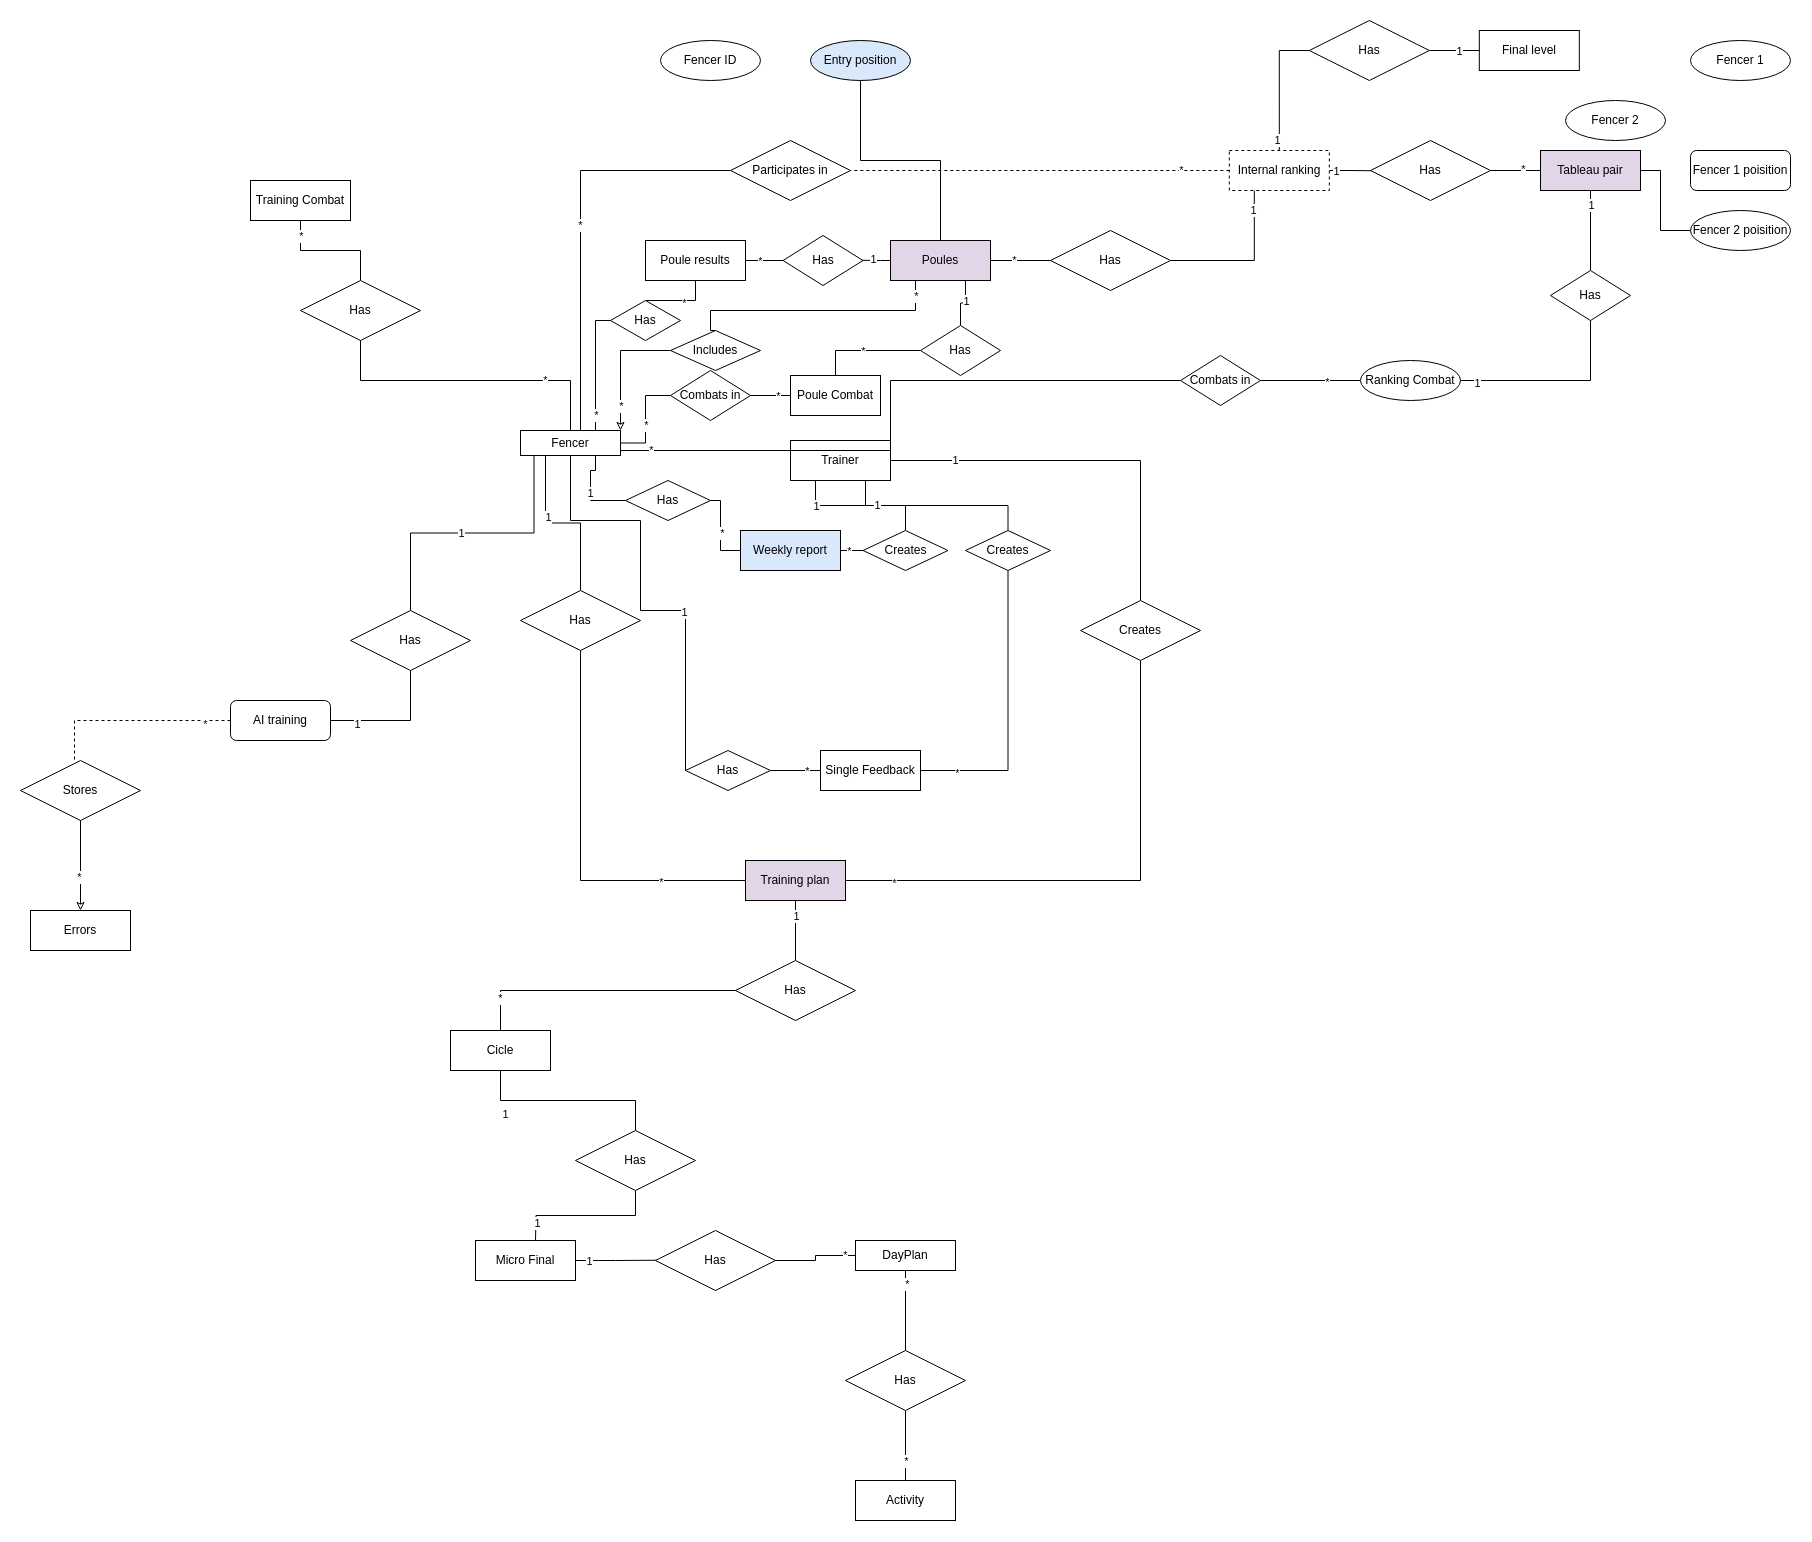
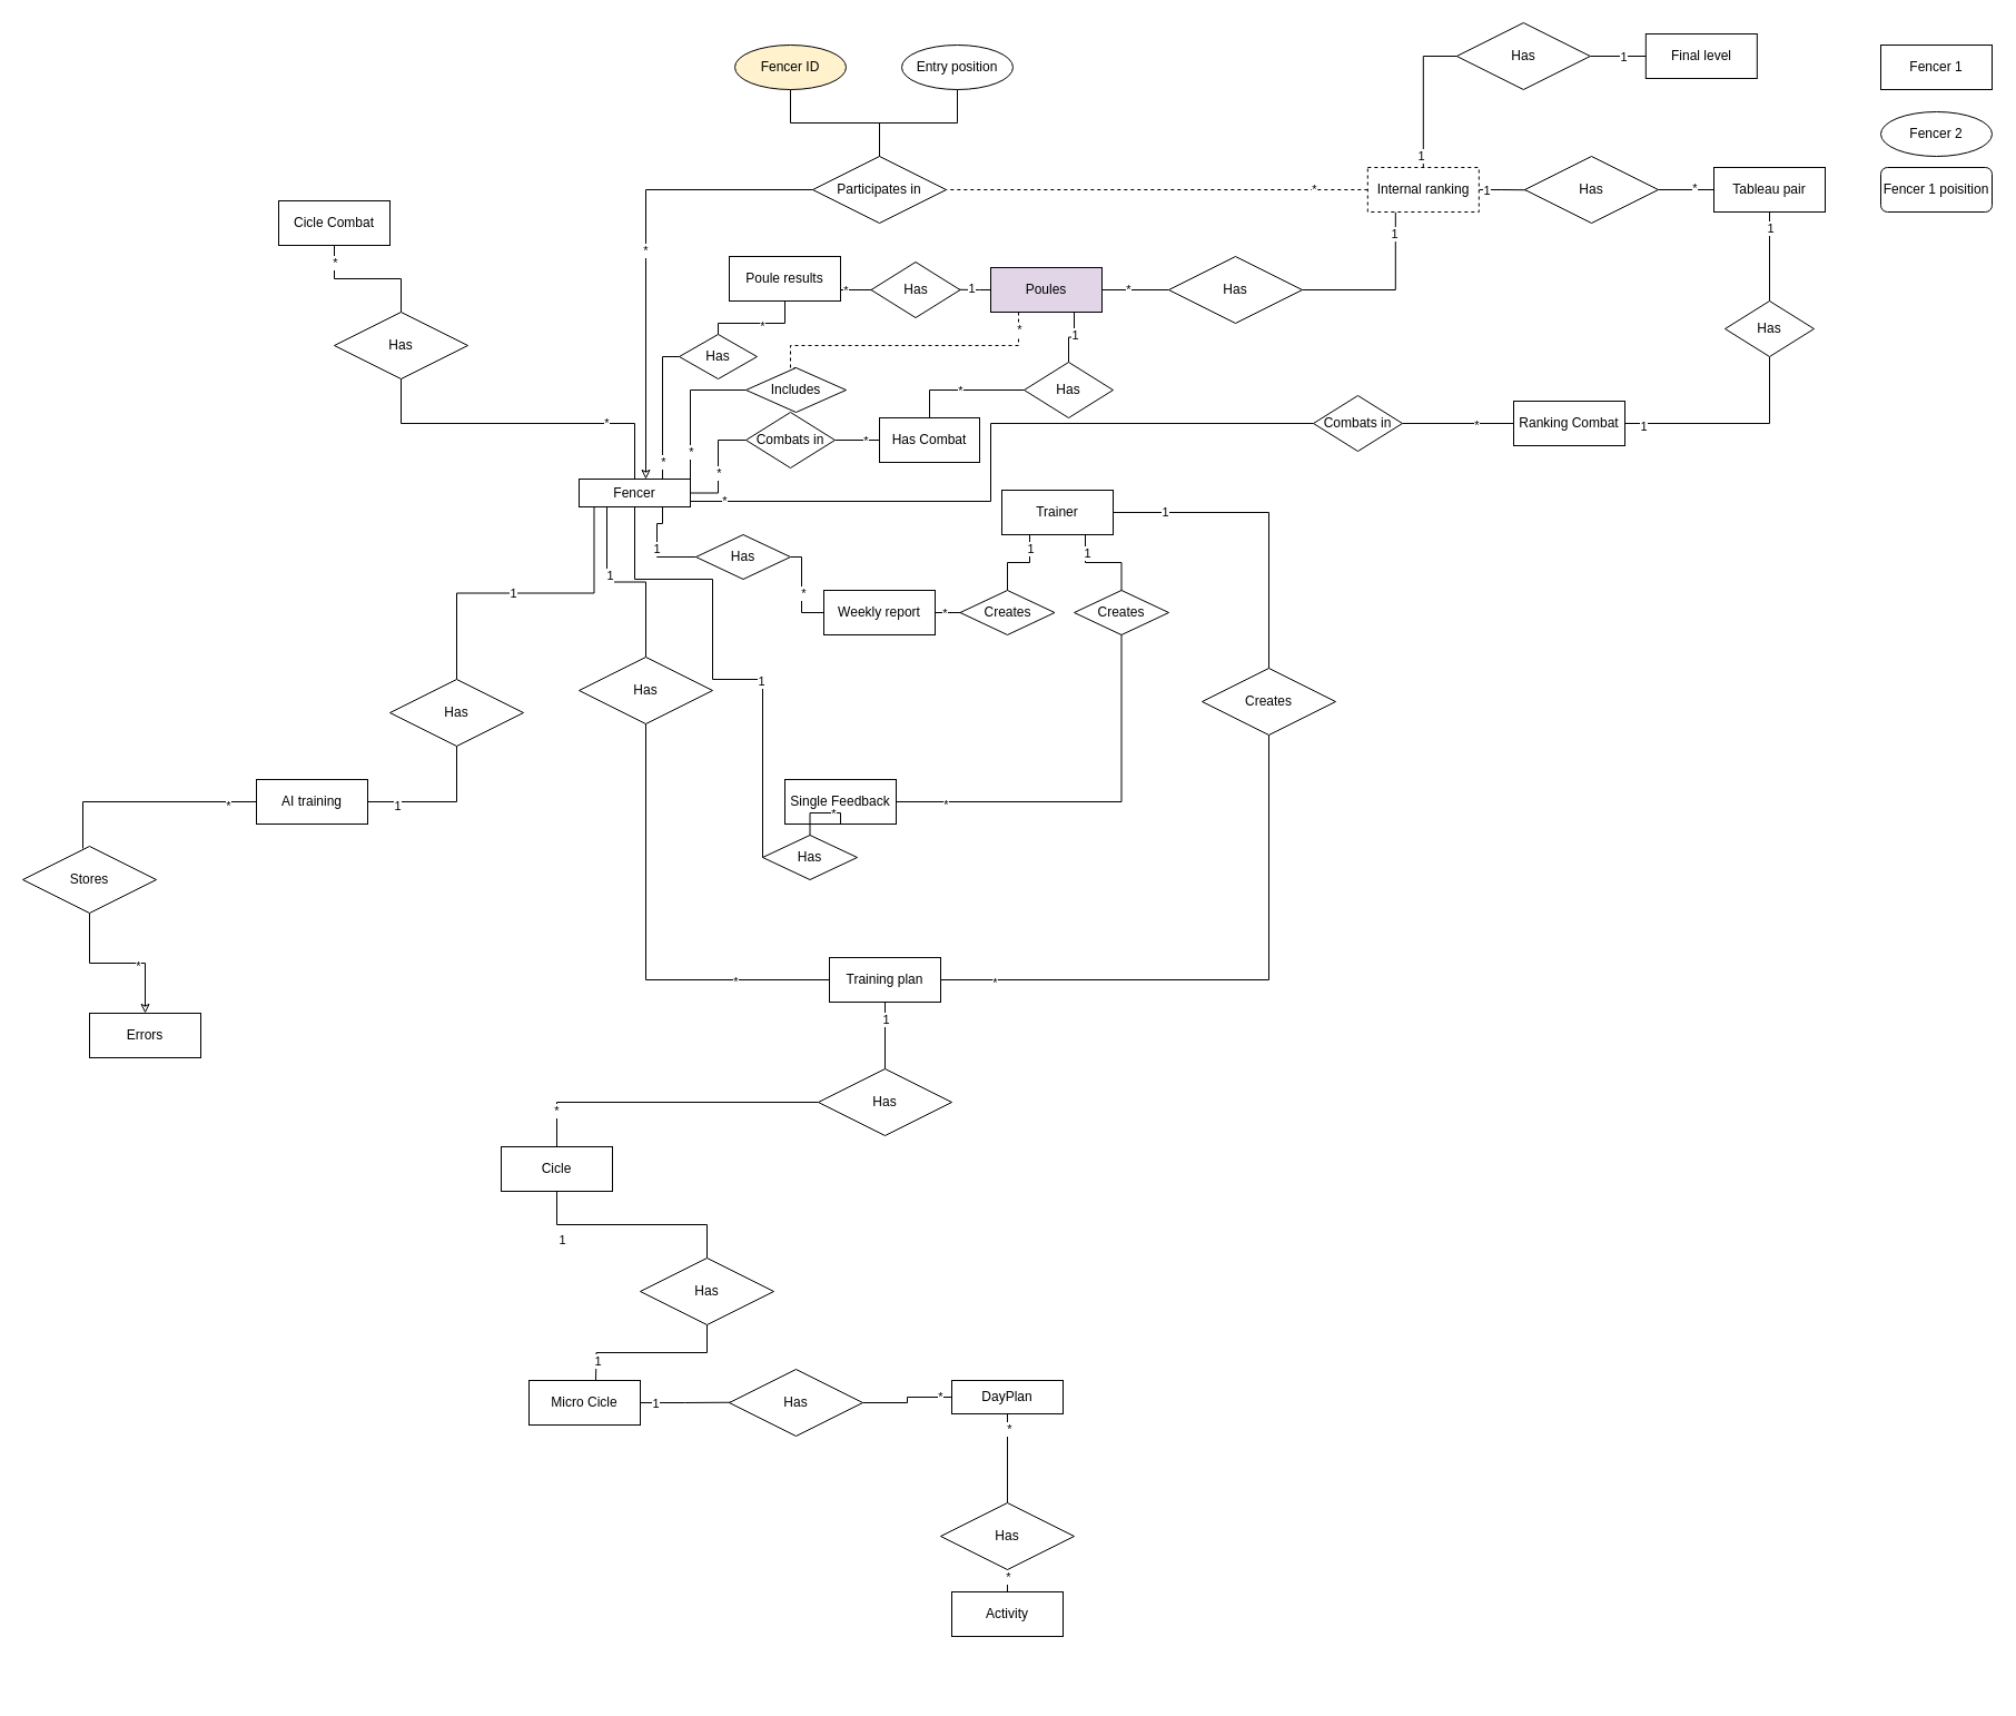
- <mxCell id="144" value="Fencer ID" style="ellipse;whiteSpace=wrap;html=1;align=center;" vertex="1" parent="1"><mxGeometry x="660" y="40" width="100" height="40" as="geometry" /></mxCell>
+ <mxCell id="144" value="Fencer ID" style="ellipse;whiteSpace=wrap;html=1;align=center;fillColor=#fff2cc;" vertex="1" parent="1"><mxGeometry x="660" y="40" width="100" height="40" as="geometry" /></mxCell>
- <mxCell id="146" value="Entry position" style="ellipse;whiteSpace=wrap;html=1;align=center;fillColor=#dae8fc;" vertex="1" parent="1"><mxGeometry x="810" y="40" width="100" height="40" as="geometry" /></mxCell>
+ <mxCell id="146" value="Entry position" style="ellipse;whiteSpace=wrap;html=1;align=center;" vertex="1" parent="1"><mxGeometry x="810" y="40" width="100" height="40" as="geometry" /></mxCell>
- <mxCell id="130" value="Fencer 1" style="ellipse;whiteSpace=wrap;html=1;align=center;" vertex="1" parent="1"><mxGeometry x="1690" y="40" width="100" height="40" as="geometry" /></mxCell>
+ <mxCell id="130" value="Fencer 1" style="whiteSpace=wrap;html=1;align=center;rounded=0;" vertex="1" parent="1"><mxGeometry x="1690" y="40" width="100" height="40" as="geometry" /></mxCell>
+ <mxCell id="143" style="edgeStyle=orthogonalEdgeStyle;rounded=0;orthogonalLoop=1;jettySize=auto;html=1;exitX=0.5;exitY=1;exitDx=0;exitDy=0;entryX=0.5;entryY=0;entryDx=0;entryDy=0;endArrow=none;endFill=0;" edge="1" parent="1" source="144" target="63"><mxGeometry relative="1" as="geometry" /></mxCell>
- <mxCell id="131" value="Fencer 2" style="ellipse;whiteSpace=wrap;html=1;align=center;" vertex="1" parent="1"><mxGeometry x="1565" y="100" width="100" height="40" as="geometry" /></mxCell>
+ <mxCell id="131" value="Fencer 2" style="ellipse;whiteSpace=wrap;html=1;align=center;" vertex="1" parent="1"><mxGeometry x="1690" y="100" width="100" height="40" as="geometry" /></mxCell>
- <mxCell id="145" style="edgeStyle=orthogonalEdgeStyle;rounded=0;orthogonalLoop=1;jettySize=auto;html=1;exitX=0.5;exitY=1;exitDx=0;exitDy=0;endArrow=none;endFill=0;" edge="1" parent="1" source="146" target="103"><mxGeometry relative="1" as="geometry" /></mxCell>
+ <mxCell id="145" style="edgeStyle=orthogonalEdgeStyle;rounded=0;orthogonalLoop=1;jettySize=auto;html=1;exitX=0.5;exitY=1;exitDx=0;exitDy=0;entryX=0.5;entryY=0;entryDx=0;entryDy=0;endArrow=none;endFill=0;" edge="1" parent="1" source="146" target="63"><mxGeometry relative="1" as="geometry" /></mxCell>
- <mxCell id="129" value="Tableau pair" style="whiteSpace=wrap;html=1;align=center;fillColor=#e1d5e7;" vertex="1" parent="1"><mxGeometry x="1540" y="150" width="100" height="40" as="geometry" /></mxCell>
+ <mxCell id="129" value="Tableau pair" style="whiteSpace=wrap;html=1;align=center;" vertex="1" parent="1"><mxGeometry x="1540" y="150" width="100" height="40" as="geometry" /></mxCell>
- <mxCell id="50" value="Training Combat" style="whiteSpace=wrap;html=1;align=center;" vertex="1" parent="1"><mxGeometry x="250" y="180" width="100" height="40" as="geometry" /></mxCell>
+ <mxCell id="50" value="Cicle Combat" style="whiteSpace=wrap;html=1;align=center;" vertex="1" parent="1"><mxGeometry x="250" y="180" width="100" height="40" as="geometry" /></mxCell>
- <mxCell id="128" style="edgeStyle=orthogonalEdgeStyle;rounded=0;orthogonalLoop=1;jettySize=auto;html=1;exitX=1;exitY=0.5;exitDx=0;exitDy=0;entryX=0;entryY=0.5;entryDx=0;entryDy=0;endArrow=none;endFill=0;" edge="1" parent="1" source="129" target="142"><mxGeometry relative="1" as="geometry"><Array as="points"><mxPoint x="1660" y="170" /><mxPoint x="1660" y="230" /></Array></mxGeometry></mxCell>
- <mxCell id="142" value="Fencer 2 poisition" style="ellipse;whiteSpace=wrap;html=1;align=center;" vertex="1" parent="1"><mxGeometry x="1690" y="210" width="100" height="40" as="geometry" /></mxCell>
- <mxCell id="119" value="Poule results" style="whiteSpace=wrap;html=1;align=center;" vertex="1" parent="1"><mxGeometry x="645" y="240" width="100" height="40" as="geometry" /></mxCell>
+ <mxCell id="119" value="Poule results" style="whiteSpace=wrap;html=1;align=center;" vertex="1" parent="1"><mxGeometry x="655" y="230" width="100" height="40" as="geometry" /></mxCell>
- <mxCell id="97" style="edgeStyle=orthogonalEdgeStyle;rounded=0;orthogonalLoop=1;jettySize=auto;html=1;exitX=0.25;exitY=1;exitDx=0;exitDy=0;entryX=0.5;entryY=0;entryDx=0;entryDy=0;endArrow=none;endFill=0;" edge="1" parent="1" source="103" target="106"><mxGeometry relative="1" as="geometry"><Array as="points"><mxPoint x="915" y="310" /><mxPoint x="710" y="310" /></Array></mxGeometry></mxCell>
+ <mxCell id="97" style="edgeStyle=orthogonalEdgeStyle;rounded=0;orthogonalLoop=1;jettySize=auto;html=1;exitX=0.25;exitY=1;exitDx=0;exitDy=0;entryX=0.5;entryY=0;entryDx=0;entryDy=0;endArrow=none;endFill=0;dashed=1;" edge="1" parent="1" source="103" target="106"><mxGeometry relative="1" as="geometry"><Array as="points"><mxPoint x="915" y="310" /><mxPoint x="710" y="310" /></Array></mxGeometry></mxCell>
- <mxCell id="137" value="Ranking Combat" style="ellipse;whiteSpace=wrap;html=1;align=center;" vertex="1" parent="1"><mxGeometry x="1360" width="100" height="40" as="geometry" y="360" /></mxCell>
+ <mxCell id="137" value="Ranking Combat" style="whiteSpace=wrap;html=1;align=center;" vertex="1" parent="1"><mxGeometry x="1360" width="100" height="40" as="geometry" y="360" /></mxCell>
- <mxCell id="107" value="Poule Combat" style="whiteSpace=wrap;html=1;align=center;" vertex="1" parent="1"><mxGeometry x="790" y="375" width="90" height="40" as="geometry" /></mxCell>
+ <mxCell id="107" value="Has Combat" style="whiteSpace=wrap;html=1;align=center;" vertex="1" parent="1"><mxGeometry x="790" y="375" width="90" height="40" as="geometry" /></mxCell>
- <mxCell id="104" style="edgeStyle=orthogonalEdgeStyle;rounded=0;orthogonalLoop=1;jettySize=auto;html=1;exitX=0;exitY=0.5;exitDx=0;exitDy=0;entryX=1;entryY=0;entryDx=0;entryDy=0;endArrow=classic;endFill=0;" edge="1" parent="1" source="106" target="9"><mxGeometry relative="1" as="geometry" /></mxCell>
+ <mxCell id="104" style="edgeStyle=orthogonalEdgeStyle;rounded=0;orthogonalLoop=1;jettySize=auto;html=1;exitX=0;exitY=0.5;exitDx=0;exitDy=0;entryX=1;entryY=0;entryDx=0;entryDy=0;endArrow=none;endFill=0;" edge="1" parent="1" source="106" target="9"><mxGeometry relative="1" as="geometry" /></mxCell>
- <mxCell id="62" value="*" style="edgeStyle=orthogonalEdgeStyle;rounded=0;orthogonalLoop=1;jettySize=auto;html=1;exitX=0;exitY=0.5;exitDx=0;exitDy=0;entryX=0.6;entryY=0;entryDx=0;entryDy=0;endArrow=none;endFill=0;entryPerimeter=0;" edge="1" parent="1" source="63" target="9"><mxGeometry relative="1" as="geometry"><Array as="points"><mxPoint x="580" y="170" /></Array></mxGeometry></mxCell>
+ <mxCell id="62" value="*" style="edgeStyle=orthogonalEdgeStyle;rounded=0;orthogonalLoop=1;jettySize=auto;html=1;exitX=0;exitY=0.5;exitDx=0;exitDy=0;entryX=0.6;entryY=0;entryDx=0;entryDy=0;endArrow=classic;endFill=0;entryPerimeter=0;" edge="1" parent="1" source="63" target="9"><mxGeometry relative="1" as="geometry"><Array as="points"><mxPoint x="580" y="170" /></Array></mxGeometry></mxCell>
- <mxCell id="16" value="Trainer" style="whiteSpace=wrap;html=1;align=center;" vertex="1" parent="1"><mxGeometry x="790" y="440" width="100" height="40" as="geometry" /></mxCell>
+ <mxCell id="16" value="Trainer" style="whiteSpace=wrap;html=1;align=center;" vertex="1" parent="1"><mxGeometry x="900" y="440" width="100" height="40" as="geometry" /></mxCell>
- <mxCell id="80" value="Weekly report" style="whiteSpace=wrap;html=1;align=center;fillColor=#dae8fc;" vertex="1" parent="1"><mxGeometry x="740" y="530" width="100" height="40" as="geometry" /></mxCell>
+ <mxCell id="80" value="Weekly report" style="whiteSpace=wrap;html=1;align=center;" vertex="1" parent="1"><mxGeometry x="740" y="530" width="100" height="40" as="geometry" /></mxCell>
- <mxCell id="71" style="edgeStyle=orthogonalEdgeStyle;rounded=0;orthogonalLoop=1;jettySize=auto;html=1;exitX=0;exitY=0.5;exitDx=0;exitDy=0;entryX=0.45;entryY=0.033;entryDx=0;entryDy=0;entryPerimeter=0;endArrow=none;endFill=0;dashed=1;" edge="1" parent="1" source="73" target="76"><mxGeometry relative="1" as="geometry" /></mxCell>
+ <mxCell id="71" style="edgeStyle=orthogonalEdgeStyle;rounded=0;orthogonalLoop=1;jettySize=auto;html=1;exitX=0;exitY=0.5;exitDx=0;exitDy=0;entryX=0.45;entryY=0.033;entryDx=0;entryDy=0;entryPerimeter=0;endArrow=none;endFill=0;" edge="1" parent="1" source="73" target="76"><mxGeometry relative="1" as="geometry" /></mxCell>
- <mxCell id="73" value="AI training" style="whiteSpace=wrap;html=1;align=center;rounded=1;" vertex="1" parent="1"><mxGeometry x="230" y="700" width="100" height="40" as="geometry" /></mxCell>
+ <mxCell id="73" value="AI training" style="whiteSpace=wrap;html=1;align=center;" vertex="1" parent="1"><mxGeometry x="230" y="700" width="100" height="40" as="geometry" /></mxCell>
- <mxCell id="88" value="Single Feedback" style="whiteSpace=wrap;html=1;align=center;" vertex="1" parent="1"><mxGeometry x="820" y="750" width="100" height="40" as="geometry" /></mxCell>
+ <mxCell id="88" value="Single Feedback" style="whiteSpace=wrap;html=1;align=center;" vertex="1" parent="1"><mxGeometry x="705" y="700" width="100" height="40" as="geometry" /></mxCell>
- <mxCell id="19" value="Training plan" style="whiteSpace=wrap;html=1;align=center;fillColor=#e1d5e7;" vertex="1" parent="1"><mxGeometry x="745" y="860" width="100" height="40" as="geometry" /></mxCell>
+ <mxCell id="19" value="Training plan" style="whiteSpace=wrap;html=1;align=center;" vertex="1" parent="1"><mxGeometry x="745" y="860" width="100" height="40" as="geometry" /></mxCell>
- <mxCell id="77" value="Errors" style="whiteSpace=wrap;html=1;align=center;" vertex="1" parent="1"><mxGeometry x="30" y="910" width="100" height="40" as="geometry" /></mxCell>
+ <mxCell id="77" value="Errors" style="whiteSpace=wrap;html=1;align=center;" vertex="1" parent="1"><mxGeometry x="80" y="910" width="100" height="40" as="geometry" /></mxCell>
- <mxCell id="37" value="Micro Final" style="whiteSpace=wrap;html=1;align=center;" vertex="1" parent="1"><mxGeometry x="475" y="1240" width="100" height="40" as="geometry" /></mxCell>
+ <mxCell id="37" value="Micro Cicle" style="whiteSpace=wrap;html=1;align=center;" vertex="1" parent="1"><mxGeometry x="475" y="1240" width="100" height="40" as="geometry" /></mxCell>
- <mxCell id="47" value="Activity" style="whiteSpace=wrap;html=1;align=center;" vertex="1" parent="1"><mxGeometry x="855" y="1480" width="100" height="40" as="geometry" /></mxCell>
+ <mxCell id="47" value="Activity" style="whiteSpace=wrap;html=1;align=center;" vertex="1" parent="1"><mxGeometry x="855" y="1430" width="100" height="40" as="geometry" /></mxCell>
